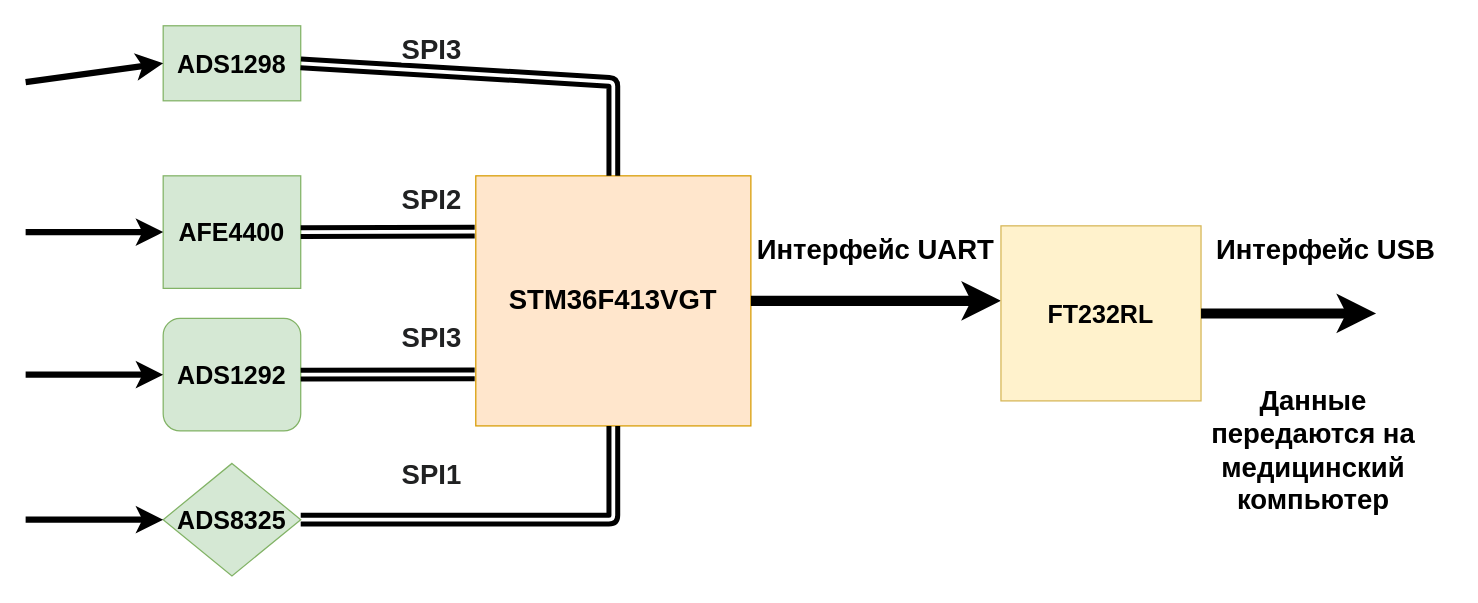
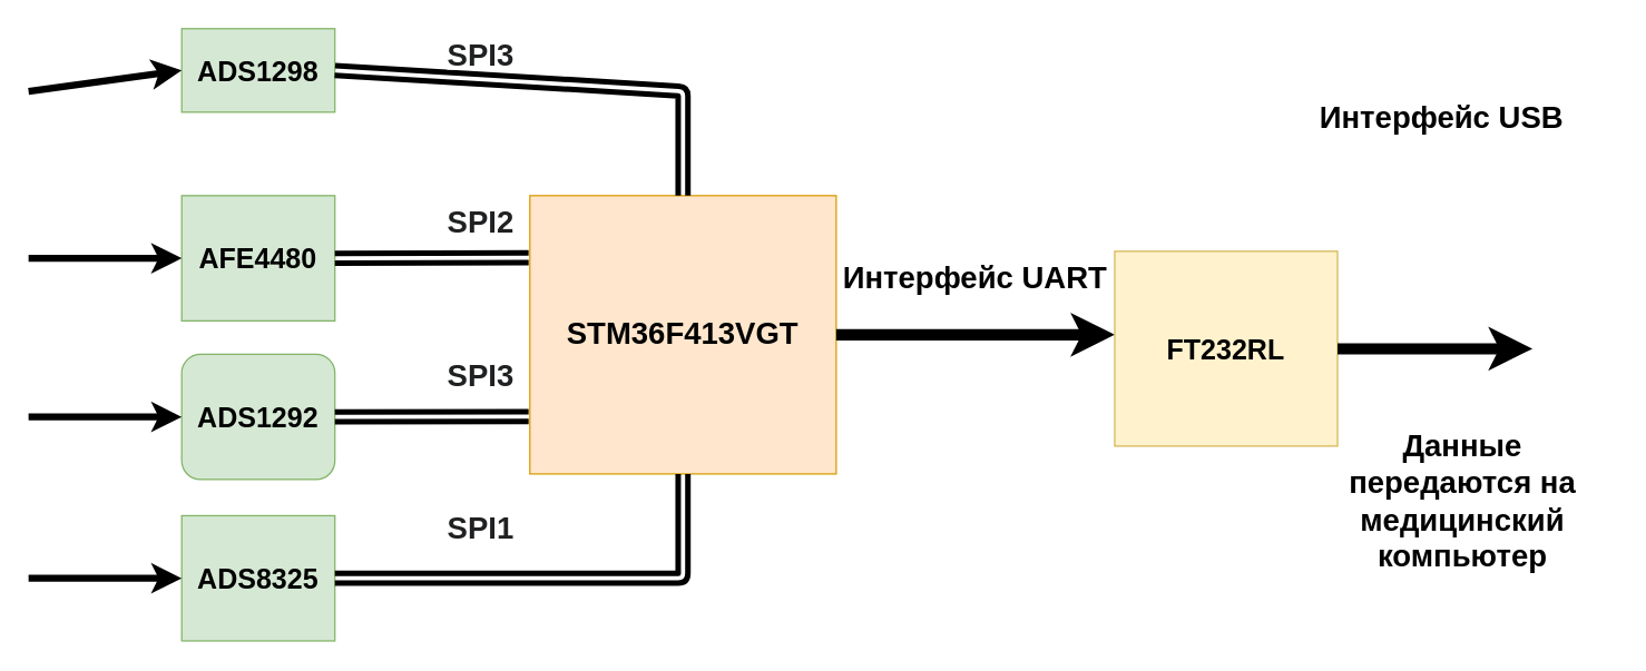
- <mxCell id="5" value="&lt;font style=&quot;font-size: 20px&quot;&gt;&lt;b&gt;AFE4400&lt;/b&gt;&lt;/font&gt;" style="rounded=0;whiteSpace=wrap;html=1;fillColor=#d5e8d4;strokeColor=#82b366;" parent="1" vertex="1"><mxGeometry x="130" y="140" width="110" height="90" as="geometry" /></mxCell>
+ <mxCell id="5" value="&lt;font style=&quot;font-size: 20px&quot;&gt;&lt;b&gt;AFE4480&lt;/b&gt;&lt;/font&gt;" style="rounded=0;whiteSpace=wrap;html=1;fillColor=#d5e8d4;strokeColor=#82b366;" parent="1" vertex="1"><mxGeometry x="130" y="140" width="110" height="90" as="geometry" /></mxCell>
- <mxCell id="24" value="&lt;font style=&quot;font-size: 22px&quot;&gt;&lt;b&gt;Интерфейс USB&lt;/b&gt;&lt;/font&gt;" style="text;html=1;strokeColor=none;fillColor=none;align=center;verticalAlign=middle;whiteSpace=wrap;rounded=0;opacity=10;" vertex="1" parent="1"><mxGeometry x="960" y="190" width="200" height="20" as="geometry" /></mxCell>
+ <mxCell id="24" value="&lt;font style=&quot;font-size: 22px&quot;&gt;&lt;b&gt;Интерфейс USB&lt;/b&gt;&lt;/font&gt;" style="text;html=1;strokeColor=none;fillColor=none;align=center;verticalAlign=middle;whiteSpace=wrap;rounded=0;opacity=10;" vertex="1" parent="1"><mxGeometry x="935" y="75" width="200" height="20" as="geometry" /></mxCell>
- <mxCell id="9" value="&lt;font style=&quot;font-size: 20px&quot;&gt;&lt;b&gt;ADS8325&lt;/b&gt;&lt;/font&gt;" style="rhombus;whiteSpace=wrap;html=1;fillColor=#d5e8d4;strokeColor=#82b366;" parent="1" vertex="1"><mxGeometry x="130" y="370" width="110" height="90" as="geometry" /></mxCell>
+ <mxCell id="9" value="&lt;font style=&quot;font-size: 20px&quot;&gt;&lt;b&gt;ADS8325&lt;/b&gt;&lt;/font&gt;" style="rounded=0;whiteSpace=wrap;html=1;fillColor=#d5e8d4;strokeColor=#82b366;" parent="1" vertex="1"><mxGeometry x="130" y="370" width="110" height="90" as="geometry" /></mxCell>
